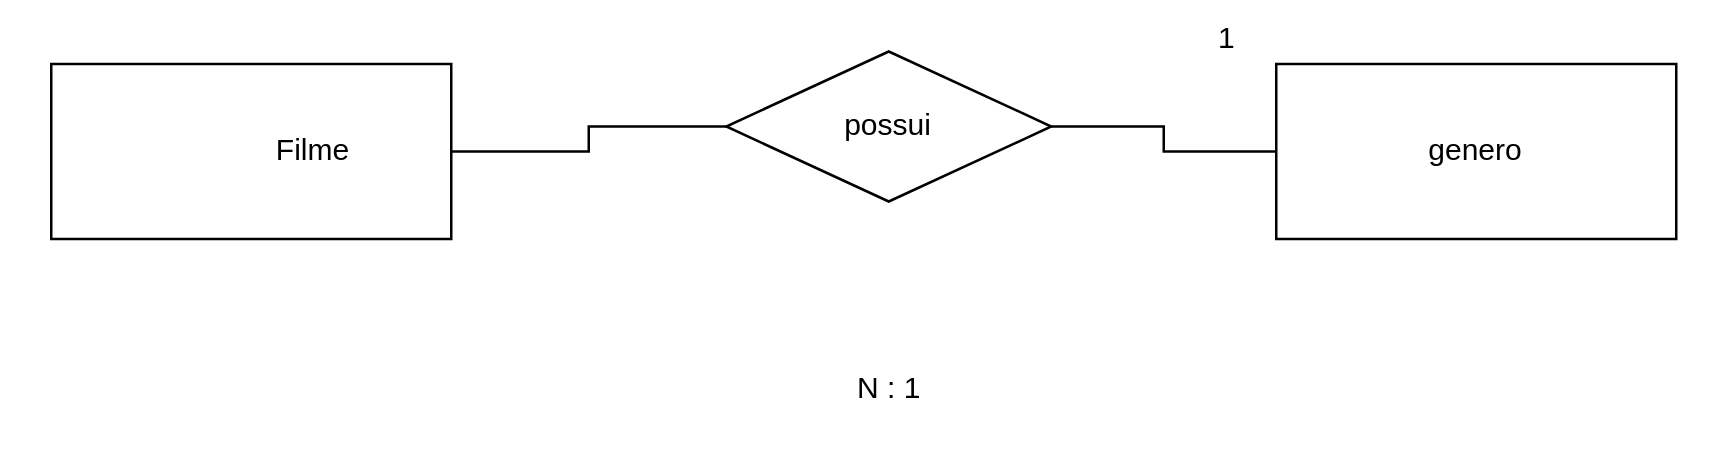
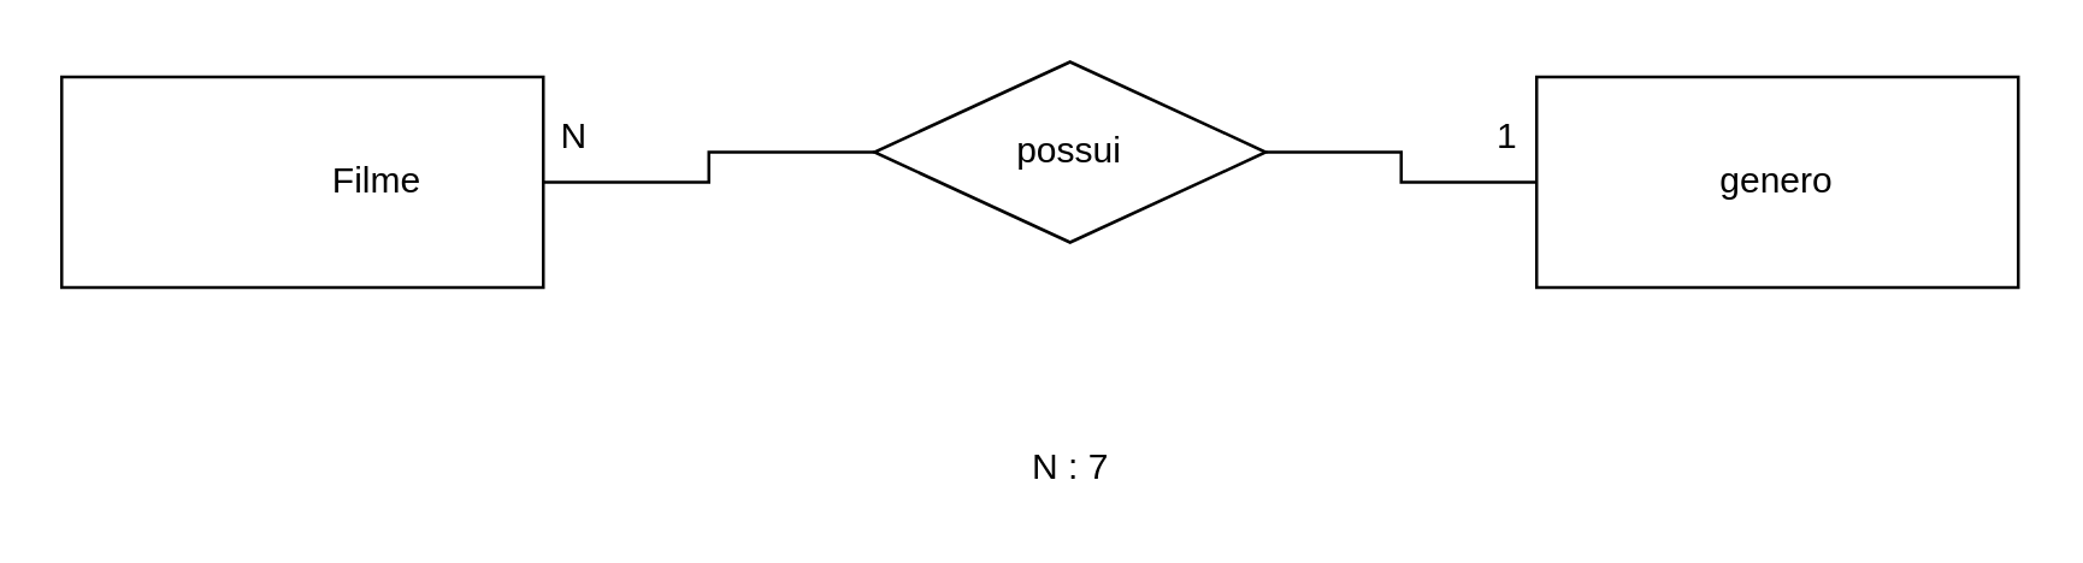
- <mxCell id="10" value="1" style="text;html=1;align=center;verticalAlign=middle;resizable=0;points=[];autosize=1;strokeColor=none;" vertex="1" parent="1"><mxGeometry x="480" y="5" width="20" height="20" as="geometry" /></mxCell>
+ <mxCell id="10" value="1" style="text;html=1;align=center;verticalAlign=middle;resizable=0;points=[];autosize=1;strokeColor=none;" vertex="1" parent="1"><mxGeometry x="490" y="35" width="20" height="20" as="geometry" /></mxCell>
+ <mxCell id="11" value="N" style="text;html=1;align=center;verticalAlign=middle;resizable=0;points=[];autosize=1;strokeColor=none;" vertex="1" parent="1"><mxGeometry x="180" y="35" width="20" height="20" as="geometry" /></mxCell>
- <mxCell id="9" value="N : 1" style="text;html=1;align=center;verticalAlign=middle;resizable=0;points=[];autosize=1;strokeColor=none;" vertex="1" parent="1"><mxGeometry x="335" y="145" width="40" height="20" as="geometry" /></mxCell>
+ <mxCell id="9" value="N : 7" style="text;html=1;align=center;verticalAlign=middle;resizable=0;points=[];autosize=1;strokeColor=none;" vertex="1" parent="1"><mxGeometry x="335" y="145" width="40" height="20" as="geometry" /></mxCell>
